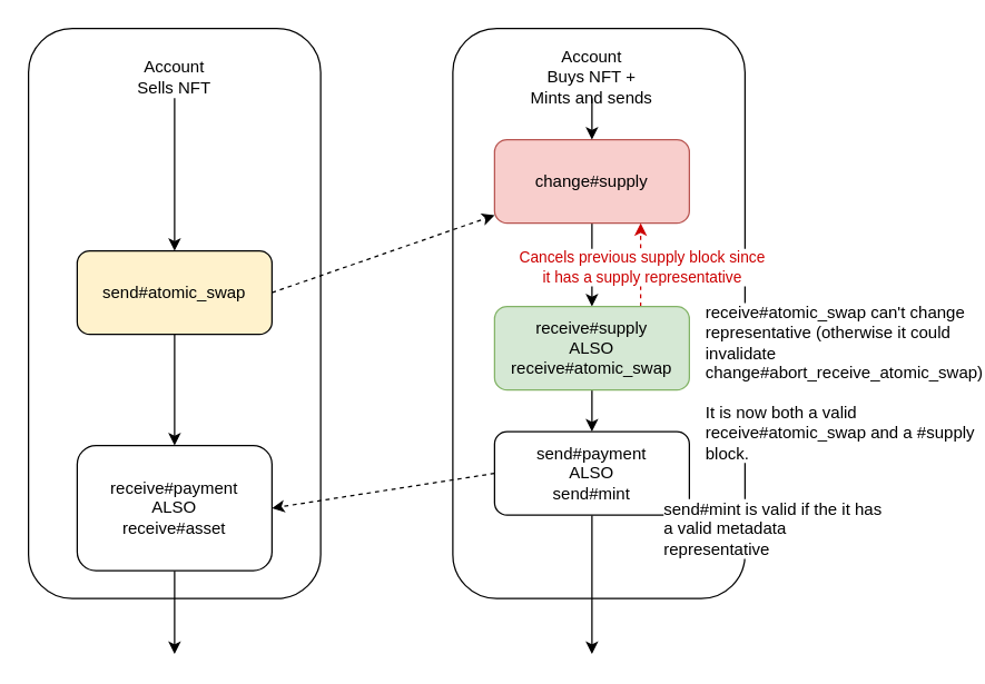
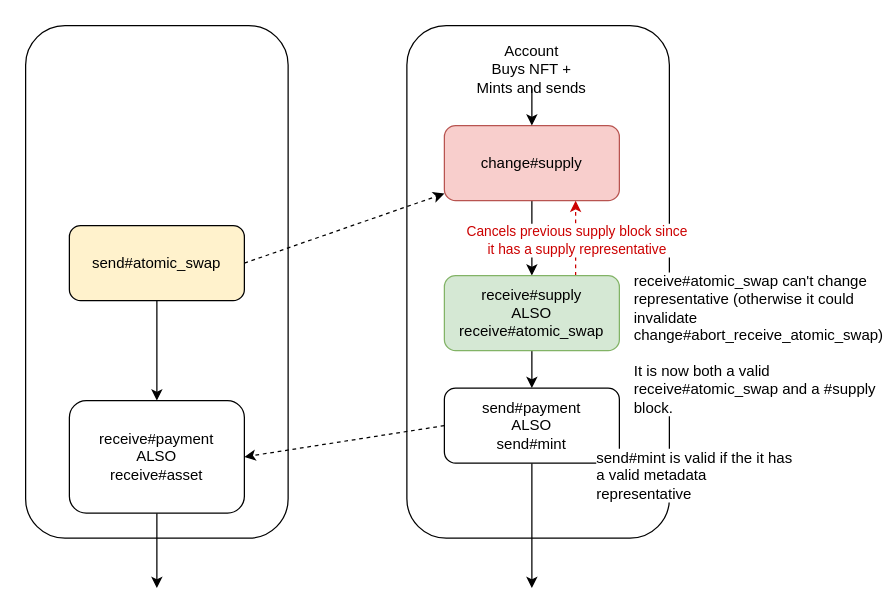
- <mxCell id="19" value="Account&lt;br&gt;Sells NFT" style="text;html=1;strokeColor=none;fillColor=none;align=center;verticalAlign=middle;whiteSpace=wrap;rounded=0;" vertex="1" parent="1"><mxGeometry x="95" y="40" width="60" height="30" as="geometry" /></mxCell>
- <mxCell id="18" style="edgeStyle=orthogonalEdgeStyle;rounded=0;orthogonalLoop=1;jettySize=auto;html=1;exitX=0.5;exitY=1;exitDx=0;exitDy=0;entryX=0.5;entryY=0;entryDx=0;entryDy=0;" edge="1" parent="1" source="19" target="15"><mxGeometry relative="1" as="geometry" /></mxCell>
